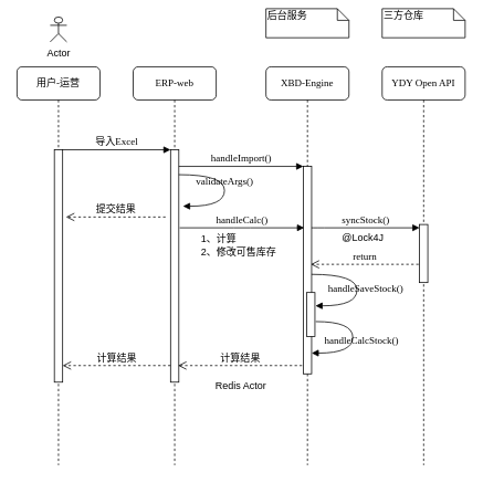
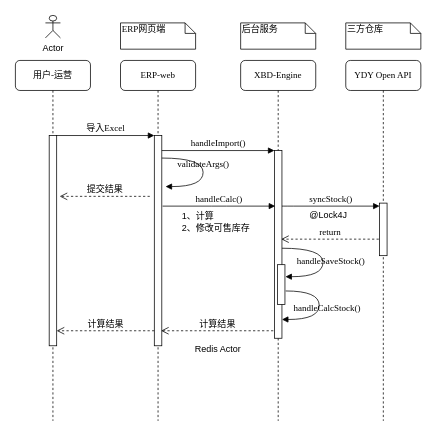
- <mxCell id="20" value="后台服务" style="shape=note;whiteSpace=wrap;html=1;size=14;verticalAlign=top;align=left;spacingTop=-6;rounded=0;shadow=0;comic=0;labelBackgroundColor=none;strokeWidth=1;fontFamily=Verdana;fontSize=12" parent="1" vertex="1"><mxGeometry x="320" y="10" width="100" height="35" as="geometry" /></mxCell>
+ <mxCell id="20" value="后台服务" style="shape=note;whiteSpace=wrap;html=1;size=14;verticalAlign=top;align=left;spacingTop=-6;rounded=0;shadow=0;comic=0;labelBackgroundColor=none;strokeWidth=1;fontFamily=Verdana;fontSize=12" parent="1" vertex="1"><mxGeometry x="320" y="30" width="100" height="35" as="geometry" /></mxCell>
- <mxCell id="21" value="三方仓库" style="shape=note;whiteSpace=wrap;html=1;size=14;verticalAlign=top;align=left;spacingTop=-6;rounded=0;shadow=0;comic=0;labelBackgroundColor=none;strokeWidth=1;fontFamily=Verdana;fontSize=12" parent="1" vertex="1"><mxGeometry x="460" y="10" width="100" height="35" as="geometry" /></mxCell>
+ <mxCell id="21" value="三方仓库" style="shape=note;whiteSpace=wrap;html=1;size=14;verticalAlign=top;align=left;spacingTop=-6;rounded=0;shadow=0;comic=0;labelBackgroundColor=none;strokeWidth=1;fontFamily=Verdana;fontSize=12" parent="1" vertex="1"><mxGeometry x="460" y="30" width="100" height="35" as="geometry" /></mxCell>
+ <mxCell id="19" value="ERP网页端" style="shape=note;whiteSpace=wrap;html=1;size=14;verticalAlign=top;align=left;spacingTop=-6;rounded=0;shadow=0;comic=0;labelBackgroundColor=none;strokeWidth=1;fontFamily=Verdana;fontSize=12" parent="1" vertex="1"><mxGeometry x="160" y="30" width="100" height="35" as="geometry" /></mxCell>
